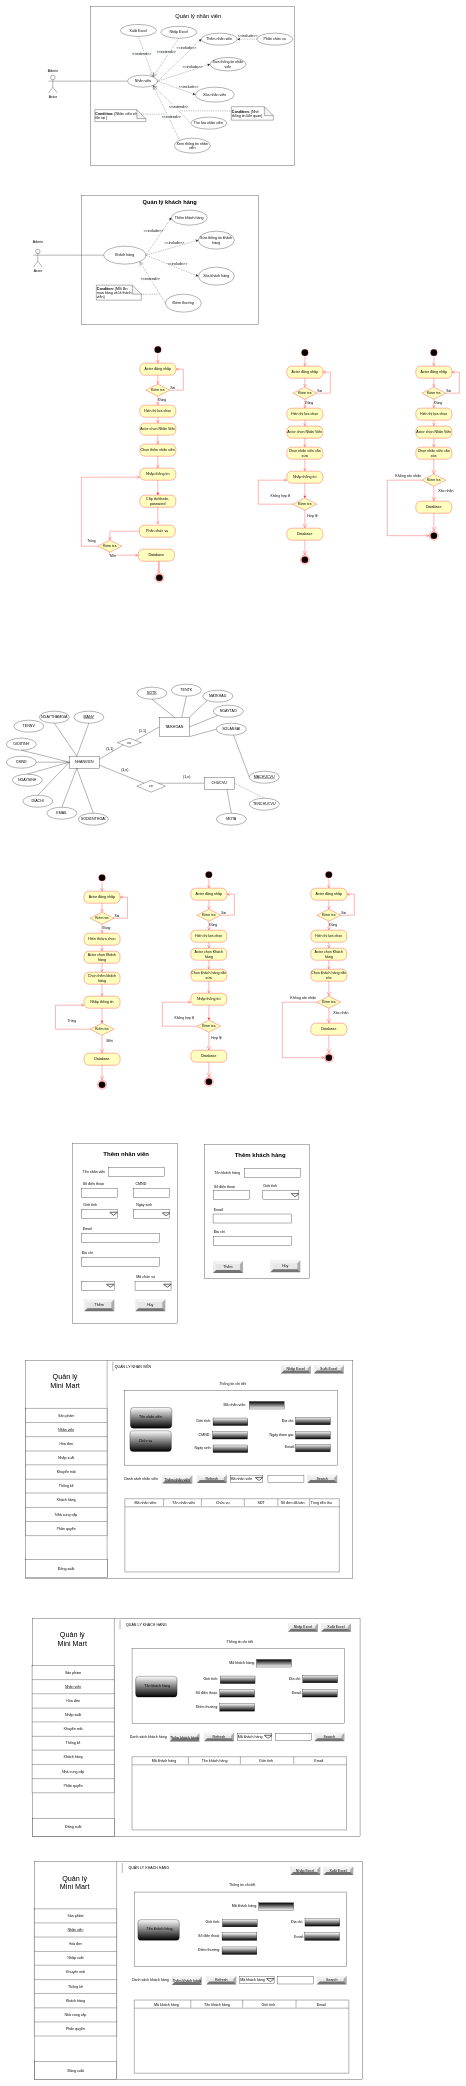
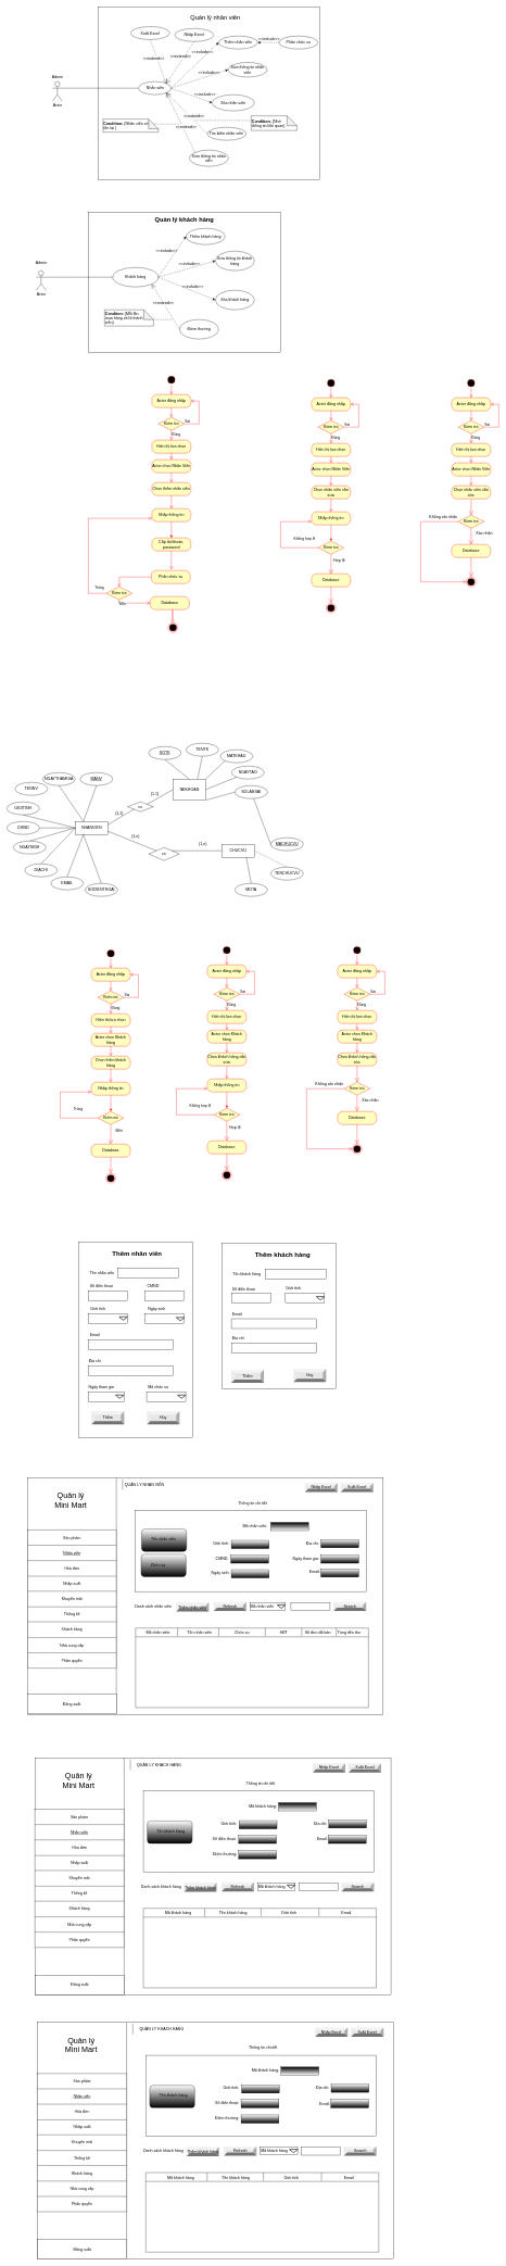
- <mxCell id="17" value="Tìm lựa nhân viên&amp;nbsp;" style="ellipse;whiteSpace=wrap;html=1;" vertex="1" parent="1"><mxGeometry x="635" y="390" width="120" height="40" as="geometry" /></mxCell>
+ <mxCell id="17" value="Tìm kiếm nhân viên&amp;nbsp;" style="ellipse;whiteSpace=wrap;html=1;" vertex="1" parent="1"><mxGeometry x="635" y="390" width="120" height="40" as="geometry" /></mxCell>
+ <mxCell id="245" value="Ngày tham gia" style="text;html=1;strokeColor=none;fillColor=none;align=center;verticalAlign=middle;whiteSpace=wrap;rounded=0;" vertex="1" parent="1"><mxGeometry x="270" y="4240" width="80" height="30" as="geometry" /></mxCell>
